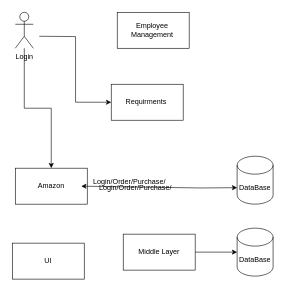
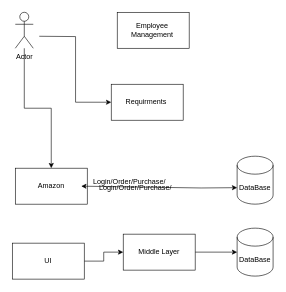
- <mxCell id="5" value="Login" style="shape=umlActor;verticalLabelPosition=bottom;verticalAlign=top;html=1;outlineConnect=0;" vertex="1" parent="1"><mxGeometry x="25" y="20" width="30" height="60" as="geometry" /></mxCell>
+ <mxCell id="5" value="Actor" style="shape=umlActor;verticalLabelPosition=bottom;verticalAlign=top;html=1;outlineConnect=0;" vertex="1" parent="1"><mxGeometry x="25" y="20" width="30" height="60" as="geometry" /></mxCell>
+ <mxCell id="11" value="" style="edgeStyle=orthogonalEdgeStyle;rounded=0;orthogonalLoop=1;jettySize=auto;html=1;" edge="1" parent="1" source="12" target="14"><mxGeometry relative="1" as="geometry" /></mxCell>
